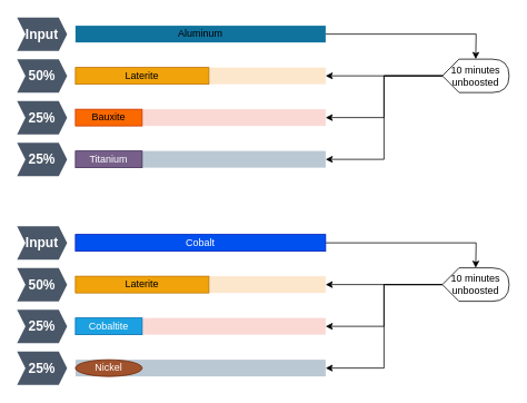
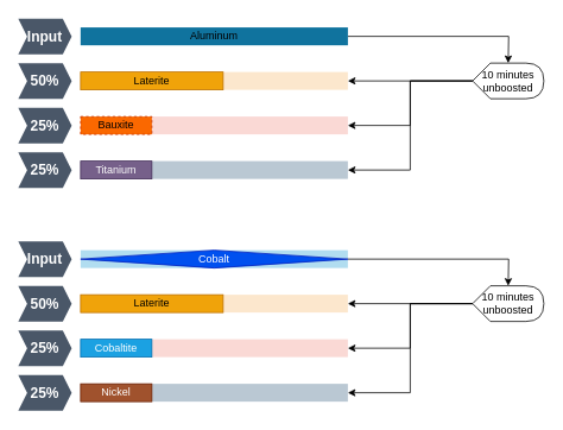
- <mxCell id="11" value="Bauxite" style="whiteSpace=wrap;html=1;fixedSize=1;size=10;fillColor=#fa6800;strokeColor=#C73500;shadow=0;fontColor=#000000;" vertex="1" parent="1"><mxGeometry x="90" y="130" width="80" height="20" as="geometry" /></mxCell>
+ <mxCell id="11" value="Bauxite" style="whiteSpace=wrap;html=1;fixedSize=1;size=10;fillColor=#fa6800;strokeColor=#C73500;shadow=0;fontColor=#000000;dashed=1;" vertex="1" parent="1"><mxGeometry x="90" y="130" width="80" height="20" as="geometry" /></mxCell>
- <mxCell id="22" value="Cobalt" style="whiteSpace=wrap;html=1;fixedSize=1;size=10;fillColor=#0050ef;strokeColor=#001DBC;shadow=0;fontColor=#ffffff;" vertex="1" parent="1"><mxGeometry x="90" y="280" width="300" height="20" as="geometry" /></mxCell>
+ <mxCell id="22" value="Cobalt" style="rhombus;whiteSpace=wrap;html=1;fixedSize=1;size=10;fillColor=#0050ef;strokeColor=#001DBC;shadow=0;fontColor=#ffffff;" vertex="1" parent="1"><mxGeometry x="90" y="280" width="300" height="20" as="geometry" /></mxCell>
- <mxCell id="31" value="Nickel" style="ellipse;whiteSpace=wrap;html=1;fixedSize=1;size=10;fillColor=#a0522d;strokeColor=#6D1F00;shadow=0;fontColor=#ffffff;" vertex="1" parent="1"><mxGeometry x="90" y="430" width="80" height="20" as="geometry" /></mxCell>
+ <mxCell id="31" value="Nickel" style="whiteSpace=wrap;html=1;fixedSize=1;size=10;fillColor=#a0522d;strokeColor=#6D1F00;shadow=0;fontColor=#ffffff;" vertex="1" parent="1"><mxGeometry x="90" y="430" width="80" height="20" as="geometry" /></mxCell>
